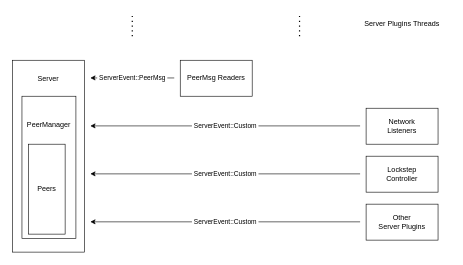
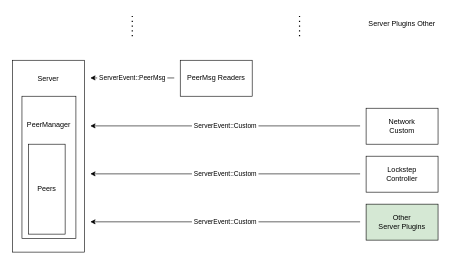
- <mxCell id="7" value="Server Plugins Threads" style="text;html=1;strokeColor=none;fillColor=none;align=center;verticalAlign=middle;whiteSpace=wrap;rounded=0;" parent="1" vertex="1"><mxGeometry x="590" y="30" width="160" height="20" as="geometry" /></mxCell>
+ <mxCell id="7" value="Server Plugins Other" style="text;html=1;strokeColor=none;fillColor=none;align=center;verticalAlign=middle;whiteSpace=wrap;rounded=0;" parent="1" vertex="1"><mxGeometry x="590" y="30" width="160" height="20" as="geometry" /></mxCell>
- <mxCell id="6" value="Network&lt;br&gt;Listeners" style="rounded=0;whiteSpace=wrap;html=1;" parent="1" vertex="1"><mxGeometry x="610" y="180" width="120" height="60" as="geometry" /></mxCell>
+ <mxCell id="6" value="Network&lt;br&gt;Custom" style="rounded=0;whiteSpace=wrap;html=1;" parent="1" vertex="1"><mxGeometry x="610" y="180" width="120" height="60" as="geometry" /></mxCell>
- <mxCell id="4" value="Other&lt;br&gt;Server Plugins" style="rounded=0;whiteSpace=wrap;html=1;" parent="1" vertex="1"><mxGeometry x="610" y="340" width="120" height="60" as="geometry" /></mxCell>
+ <mxCell id="4" value="Other&lt;br&gt;Server Plugins" style="rounded=0;whiteSpace=wrap;html=1;fillColor=#d5e8d4;" parent="1" vertex="1"><mxGeometry x="610" y="340" width="120" height="60" as="geometry" /></mxCell>
